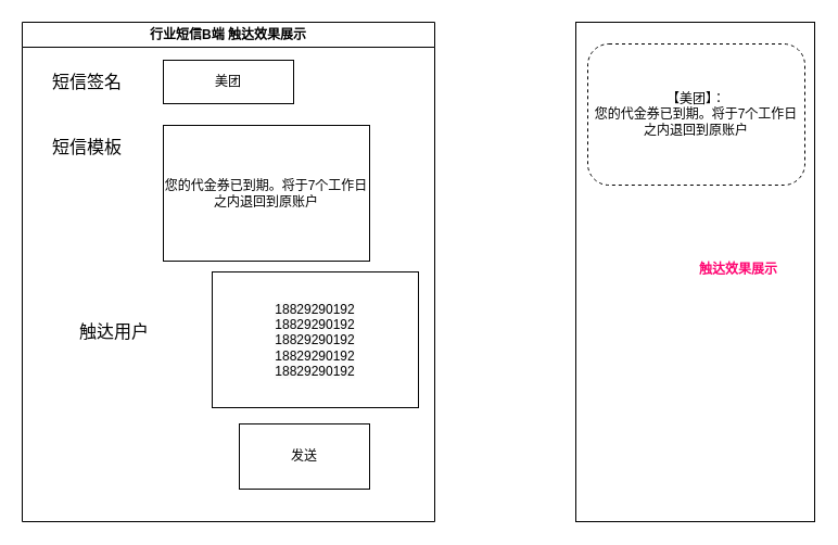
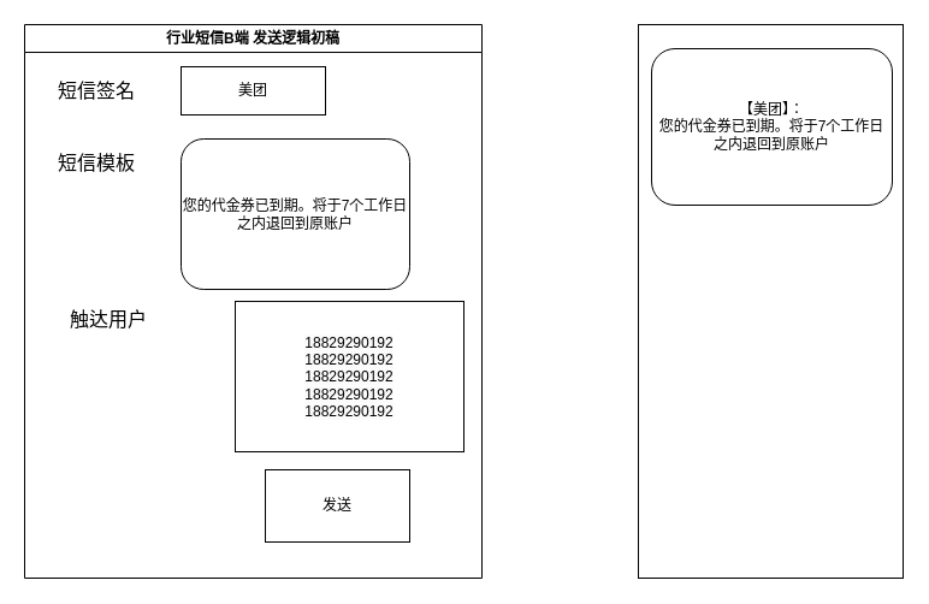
- <mxCell id="2" value="行业短信B端 触达效果展示" style="swimlane;whiteSpace=wrap;html=1;" vertex="1" parent="1"><mxGeometry x="20" y="20" width="380" height="460" as="geometry" /></mxCell>
+ <mxCell id="2" value="行业短信B端 发送逻辑初稿" style="swimlane;whiteSpace=wrap;html=1;" vertex="1" parent="1"><mxGeometry x="20" y="20" width="380" height="460" as="geometry" /></mxCell>
- <mxCell id="11" value="【美团】：&lt;br&gt;您的代金券已到期。将于7个工作日之内退回到原账户" style="rounded=1;whiteSpace=wrap;html=1;dashed=1;" vertex="1" parent="1"><mxGeometry x="541" y="40" width="200" height="130" as="geometry" /></mxCell>
+ <mxCell id="11" value="【美团】：&lt;br&gt;您的代金券已到期。将于7个工作日之内退回到原账户" style="rounded=1;whiteSpace=wrap;html=1;" vertex="1" parent="1"><mxGeometry x="541" y="40" width="200" height="130" as="geometry" /></mxCell>
- <mxCell id="6" value="您的代金券已到期。将于7个工作日之内退回到原账户" style="rounded=0;whiteSpace=wrap;html=1;" vertex="1" parent="2"><mxGeometry x="130" y="95" width="190" height="125" as="geometry" /></mxCell>
+ <mxCell id="6" value="您的代金券已到期。将于7个工作日之内退回到原账户" style="whiteSpace=wrap;html=1;rounded=1;" vertex="1" parent="2"><mxGeometry x="130" y="95" width="190" height="125" as="geometry" /></mxCell>
- <mxCell id="12" value="&lt;b&gt;&lt;font color=&quot;#ff0873&quot;&gt;触达效果展示&lt;/font&gt;&lt;/b&gt;" style="text;html=1;strokeColor=none;fillColor=none;align=center;verticalAlign=middle;whiteSpace=wrap;rounded=0;" vertex="1" parent="1"><mxGeometry x="630" y="235" width="100" height="25" as="geometry" /></mxCell>
- <mxCell id="7" value="&lt;span style=&quot;font-size: 16px;&quot;&gt;触达用户&lt;/span&gt;" style="text;html=1;strokeColor=none;fillColor=none;align=center;verticalAlign=middle;whiteSpace=wrap;rounded=0;" vertex="1" parent="2"><mxGeometry x="25" y="260" width="120" height="50" as="geometry" /></mxCell>
+ <mxCell id="7" value="&lt;span style=&quot;font-size: 16px;&quot;&gt;触达用户&lt;/span&gt;" style="text;html=1;strokeColor=none;fillColor=none;align=center;verticalAlign=middle;whiteSpace=wrap;rounded=0;" vertex="1" parent="2"><mxGeometry x="10" y="220" width="120" height="50" as="geometry" /></mxCell>
